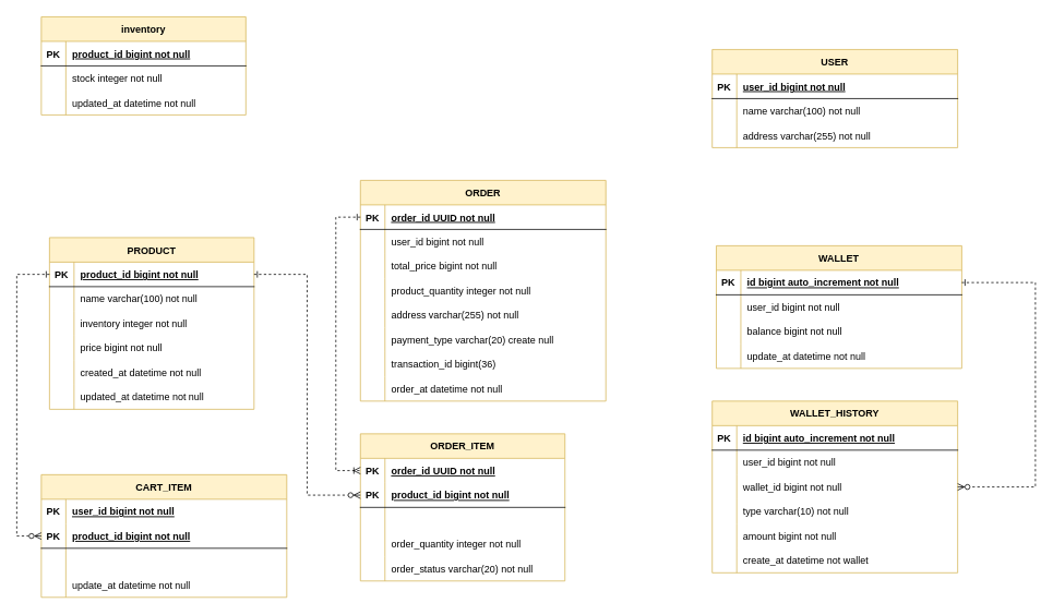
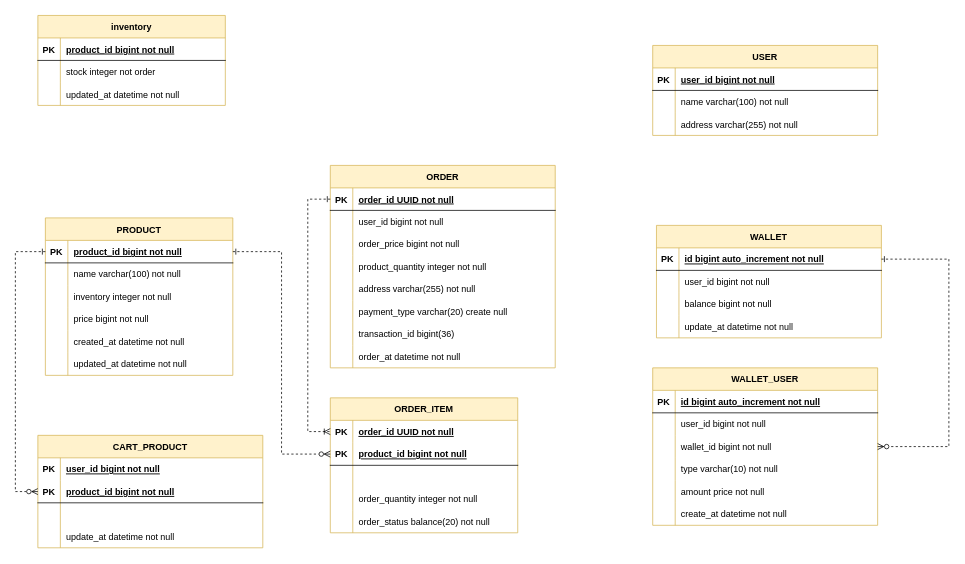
- <mxCell id="125" value="stock integer not null" style="shape=partialRectangle;connectable=0;fillColor=none;top=0;left=0;bottom=0;right=0;align=left;spacingLeft=6;overflow=hidden;" vertex="1" parent="123"><mxGeometry x="30" width="220" height="30" as="geometry"><mxRectangle width="220" height="30" as="alternateBounds" /></mxGeometry></mxCell>
+ <mxCell id="125" value="stock integer not order" style="shape=partialRectangle;connectable=0;fillColor=none;top=0;left=0;bottom=0;right=0;align=left;spacingLeft=6;overflow=hidden;" vertex="1" parent="123"><mxGeometry x="30" width="220" height="30" as="geometry"><mxRectangle width="220" height="30" as="alternateBounds" /></mxGeometry></mxCell>
- <mxCell id="30" value="total_price bigint not null" style="shape=partialRectangle;connectable=0;fillColor=none;top=0;left=0;bottom=0;right=0;align=left;spacingLeft=6;overflow=hidden;" parent="28" vertex="1"><mxGeometry x="30" width="270" height="30" as="geometry"><mxRectangle width="270" height="30" as="alternateBounds" /></mxGeometry></mxCell>
+ <mxCell id="30" value="order_price bigint not null" style="shape=partialRectangle;connectable=0;fillColor=none;top=0;left=0;bottom=0;right=0;align=left;spacingLeft=6;overflow=hidden;" parent="28" vertex="1"><mxGeometry x="30" width="270" height="30" as="geometry"><mxRectangle width="270" height="30" as="alternateBounds" /></mxGeometry></mxCell>
- <mxCell id="76" value="WALLET_HISTORY" style="shape=table;startSize=30;container=1;collapsible=1;childLayout=tableLayout;fixedRows=1;rowLines=0;fontStyle=1;align=center;resizeLast=1;fillColor=#fff2cc;strokeColor=#d6b656;" parent="1" vertex="1"><mxGeometry x="870" y="490" width="300" height="210" as="geometry" /></mxCell>
+ <mxCell id="76" value="WALLET_USER" style="shape=table;startSize=30;container=1;collapsible=1;childLayout=tableLayout;fixedRows=1;rowLines=0;fontStyle=1;align=center;resizeLast=1;fillColor=#fff2cc;strokeColor=#d6b656;" parent="1" vertex="1"><mxGeometry x="870" y="490" width="300" height="210" as="geometry" /></mxCell>
- <mxCell id="96" value="CART_ITEM" style="shape=table;startSize=30;container=1;collapsible=1;childLayout=tableLayout;fixedRows=1;rowLines=0;fontStyle=1;align=center;resizeLast=1;fillColor=#fff2cc;strokeColor=#d6b656;" parent="1" vertex="1"><mxGeometry x="50" y="580" width="300" height="150" as="geometry" /></mxCell>
+ <mxCell id="96" value="CART_PRODUCT" style="shape=table;startSize=30;container=1;collapsible=1;childLayout=tableLayout;fixedRows=1;rowLines=0;fontStyle=1;align=center;resizeLast=1;fillColor=#fff2cc;strokeColor=#d6b656;" parent="1" vertex="1"><mxGeometry x="50" y="580" width="300" height="150" as="geometry" /></mxCell>
- <mxCell id="91" value="amount bigint not null" style="shape=partialRectangle;connectable=0;fillColor=none;top=0;left=0;bottom=0;right=0;align=left;spacingLeft=6;overflow=hidden;" parent="89" vertex="1"><mxGeometry x="30" width="270" height="30" as="geometry"><mxRectangle width="270" height="30" as="alternateBounds" /></mxGeometry></mxCell>
+ <mxCell id="91" value="amount price not null" style="shape=partialRectangle;connectable=0;fillColor=none;top=0;left=0;bottom=0;right=0;align=left;spacingLeft=6;overflow=hidden;" parent="89" vertex="1"><mxGeometry x="30" width="270" height="30" as="geometry"><mxRectangle width="270" height="30" as="alternateBounds" /></mxGeometry></mxCell>
- <mxCell id="94" value="create_at datetime not wallet" style="shape=partialRectangle;connectable=0;fillColor=none;top=0;left=0;bottom=0;right=0;align=left;spacingLeft=6;overflow=hidden;" parent="92" vertex="1"><mxGeometry x="30" width="270" height="30" as="geometry"><mxRectangle width="270" height="30" as="alternateBounds" /></mxGeometry></mxCell>
+ <mxCell id="94" value="create_at datetime not null" style="shape=partialRectangle;connectable=0;fillColor=none;top=0;left=0;bottom=0;right=0;align=left;spacingLeft=6;overflow=hidden;" parent="92" vertex="1"><mxGeometry x="30" width="270" height="30" as="geometry"><mxRectangle width="270" height="30" as="alternateBounds" /></mxGeometry></mxCell>
- <mxCell id="60" value="order_status varchar(20) not null" style="shape=partialRectangle;connectable=0;fillColor=none;top=0;left=0;bottom=0;right=0;align=left;spacingLeft=6;overflow=hidden;" parent="58" vertex="1"><mxGeometry x="30" width="220" height="30" as="geometry"><mxRectangle width="220" height="30" as="alternateBounds" /></mxGeometry></mxCell>
+ <mxCell id="60" value="order_status balance(20) not null" style="shape=partialRectangle;connectable=0;fillColor=none;top=0;left=0;bottom=0;right=0;align=left;spacingLeft=6;overflow=hidden;" parent="58" vertex="1"><mxGeometry x="30" width="220" height="30" as="geometry"><mxRectangle width="220" height="30" as="alternateBounds" /></mxGeometry></mxCell>
